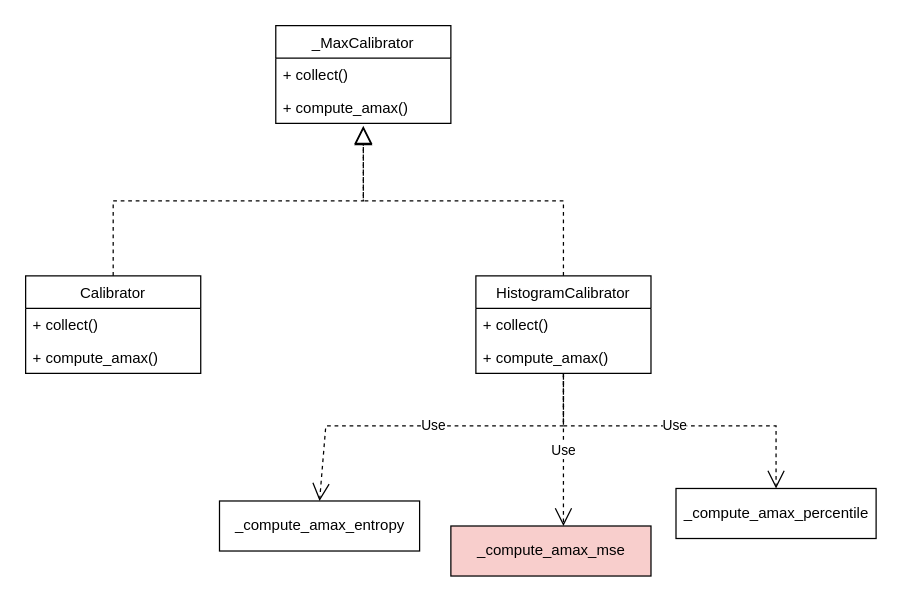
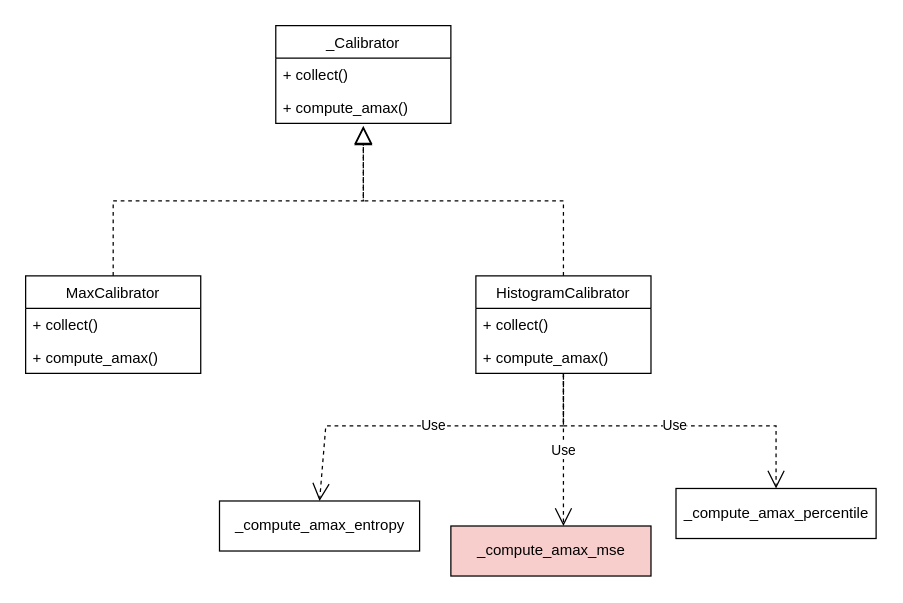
- <mxCell id="2" value="_MaxCalibrator" style="swimlane;fontStyle=0;childLayout=stackLayout;horizontal=1;startSize=26;fillColor=none;horizontalStack=0;resizeParent=1;resizeParentMax=0;resizeLast=0;collapsible=1;marginBottom=0;" vertex="1" parent="1"><mxGeometry x="220" y="20" width="140" height="78" as="geometry" /></mxCell>
+ <mxCell id="2" value="_Calibrator" style="swimlane;fontStyle=0;childLayout=stackLayout;horizontal=1;startSize=26;fillColor=none;horizontalStack=0;resizeParent=1;resizeParentMax=0;resizeLast=0;collapsible=1;marginBottom=0;" vertex="1" parent="1"><mxGeometry x="220" y="20" width="140" height="78" as="geometry" /></mxCell>
- <mxCell id="5" value="Calibrator" style="swimlane;fontStyle=0;childLayout=stackLayout;horizontal=1;startSize=26;fillColor=none;horizontalStack=0;resizeParent=1;resizeParentMax=0;resizeLast=0;collapsible=1;marginBottom=0;" vertex="1" parent="1"><mxGeometry x="20" y="220" width="140" height="78" as="geometry" /></mxCell>
+ <mxCell id="5" value="MaxCalibrator" style="swimlane;fontStyle=0;childLayout=stackLayout;horizontal=1;startSize=26;fillColor=none;horizontalStack=0;resizeParent=1;resizeParentMax=0;resizeLast=0;collapsible=1;marginBottom=0;" vertex="1" parent="1"><mxGeometry x="20" y="220" width="140" height="78" as="geometry" /></mxCell>
